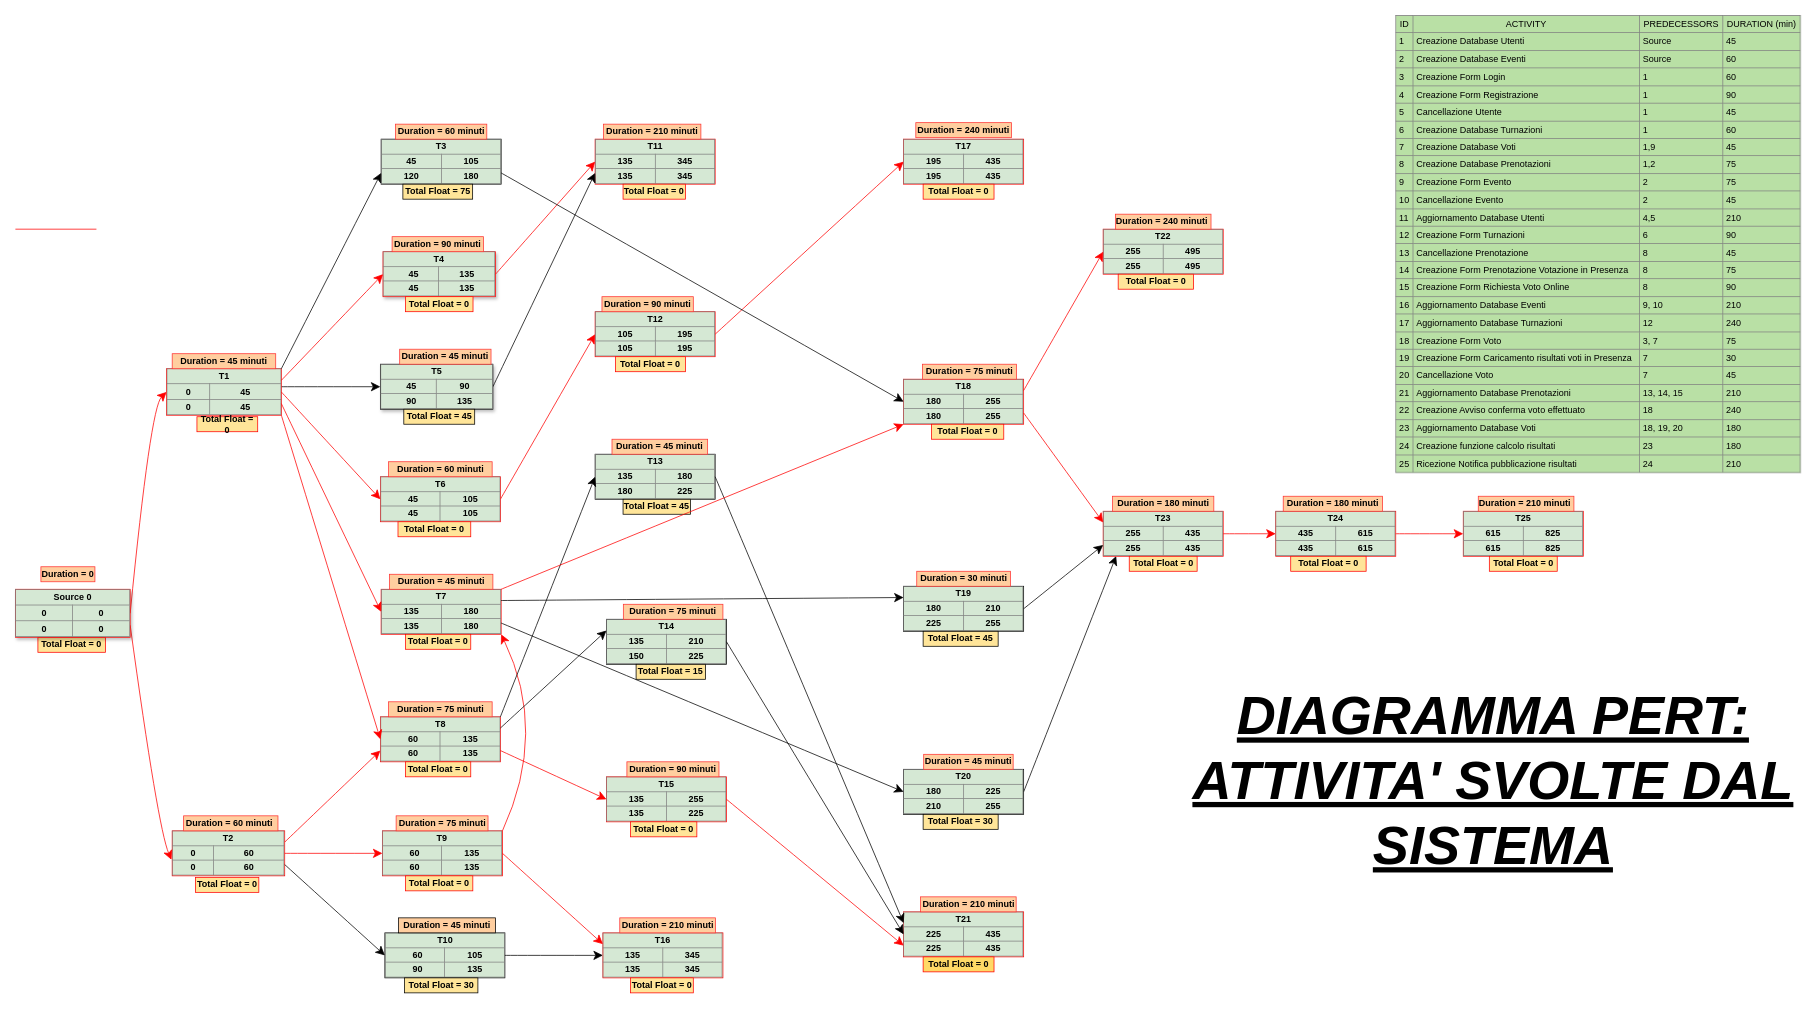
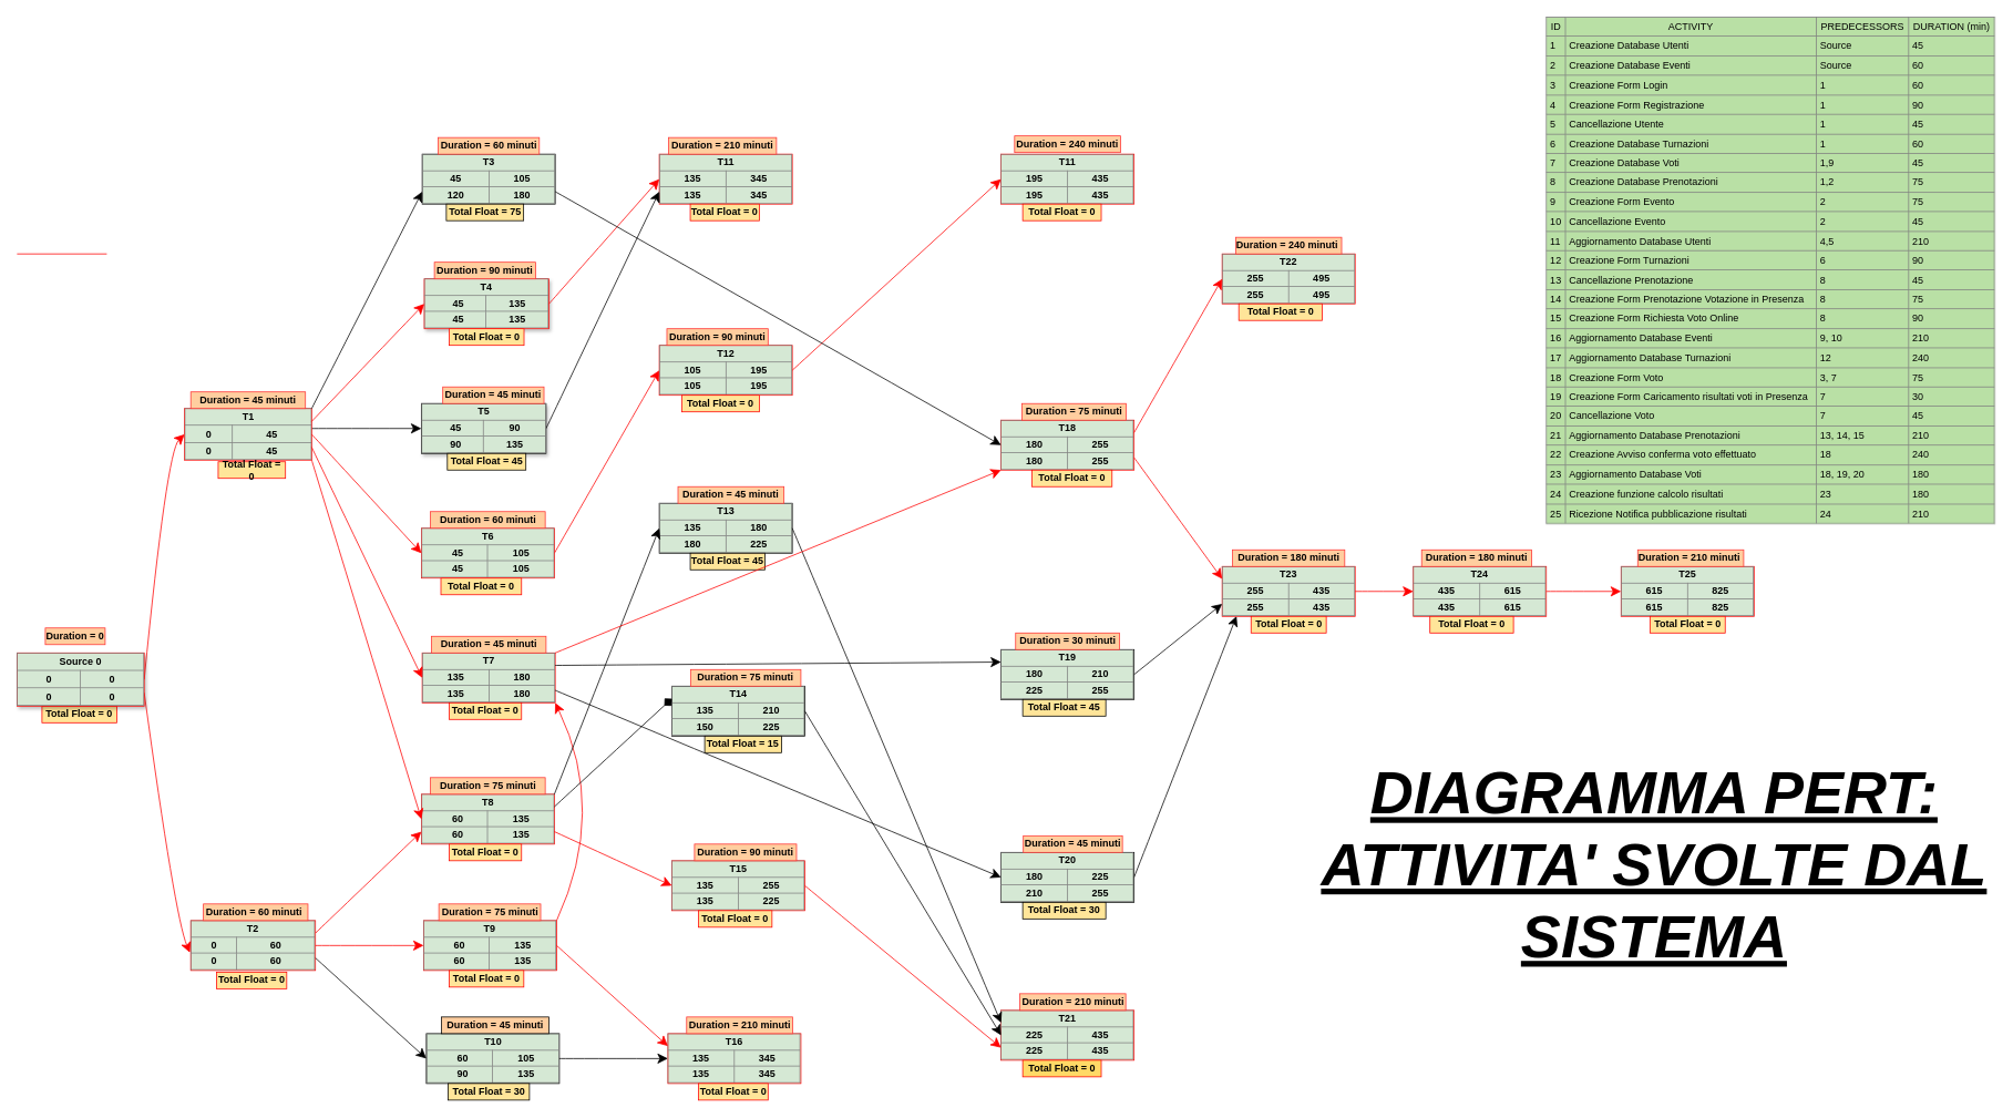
- <mxCell id="47" value="&lt;table border=&quot;1&quot; width=&quot;100%&quot; style=&quot;width: 100% ; height: 100% ; border-collapse: collapse&quot;&gt;&lt;tbody&gt;&lt;tr&gt;&lt;td colspan=&quot;2&quot; align=&quot;center&quot;&gt;T17&lt;/td&gt;&lt;/tr&gt;&lt;tr&gt;&lt;td align=&quot;center&quot;&gt;195&lt;/td&gt;&lt;td align=&quot;center&quot;&gt;435&lt;/td&gt;&lt;/tr&gt;&lt;tr&gt;&lt;td align=&quot;center&quot;&gt;195&lt;/td&gt;&lt;td align=&quot;center&quot;&gt;435&lt;/td&gt;&lt;/tr&gt;&lt;/tbody&gt;&lt;/table&gt;" style="text;html=1;strokeColor=#FF0000;fillColor=#D5E8D4;overflow=fill;rounded=0;shadow=0;fontSize=12;align=center;fontStyle=1" parent="1" vertex="1"><mxGeometry x="1204" y="185" width="160" height="60" as="geometry" /></mxCell>
+ <mxCell id="47" value="&lt;table border=&quot;1&quot; width=&quot;100%&quot; style=&quot;width: 100% ; height: 100% ; border-collapse: collapse&quot;&gt;&lt;tbody&gt;&lt;tr&gt;&lt;td colspan=&quot;2&quot; align=&quot;center&quot;&gt;T11&lt;/td&gt;&lt;/tr&gt;&lt;tr&gt;&lt;td align=&quot;center&quot;&gt;195&lt;/td&gt;&lt;td align=&quot;center&quot;&gt;435&lt;/td&gt;&lt;/tr&gt;&lt;tr&gt;&lt;td align=&quot;center&quot;&gt;195&lt;/td&gt;&lt;td align=&quot;center&quot;&gt;435&lt;/td&gt;&lt;/tr&gt;&lt;/tbody&gt;&lt;/table&gt;" style="text;html=1;strokeColor=#FF0000;fillColor=#D5E8D4;overflow=fill;rounded=0;shadow=0;fontSize=12;align=center;fontStyle=1" parent="1" vertex="1"><mxGeometry x="1204" y="185" width="160" height="60" as="geometry" /></mxCell>
- <mxCell id="75" style="edgeStyle=none;curved=1;html=1;startSize=10;endArrow=classic;endFill=1;endSize=10;strokeColor=#000000;strokeWidth=1;fontSize=12;exitX=1;exitY=0.25;exitDx=0;exitDy=0;entryX=0;entryY=0.25;entryDx=0;entryDy=0;fontStyle=1" parent="1" source="8" target="66" edge="1"><mxGeometry relative="1" as="geometry"><mxPoint x="598" y="1065" as="sourcePoint" /><mxPoint x="637.5" y="855" as="targetPoint" /></mxGeometry></mxCell>
+ <mxCell id="75" style="edgeStyle=none;curved=1;html=1;startSize=10;endArrow=diamond;endFill=1;endSize=10;strokeColor=#000000;strokeWidth=1;fontSize=12;exitX=1;exitY=0.25;exitDx=0;exitDy=0;entryX=0;entryY=0.25;entryDx=0;entryDy=0;fontStyle=1;" parent="1" source="8" target="66" edge="1"><mxGeometry relative="1" as="geometry"><mxPoint x="598" y="1065" as="sourcePoint" /><mxPoint x="637.5" y="855" as="targetPoint" /></mxGeometry></mxCell>
